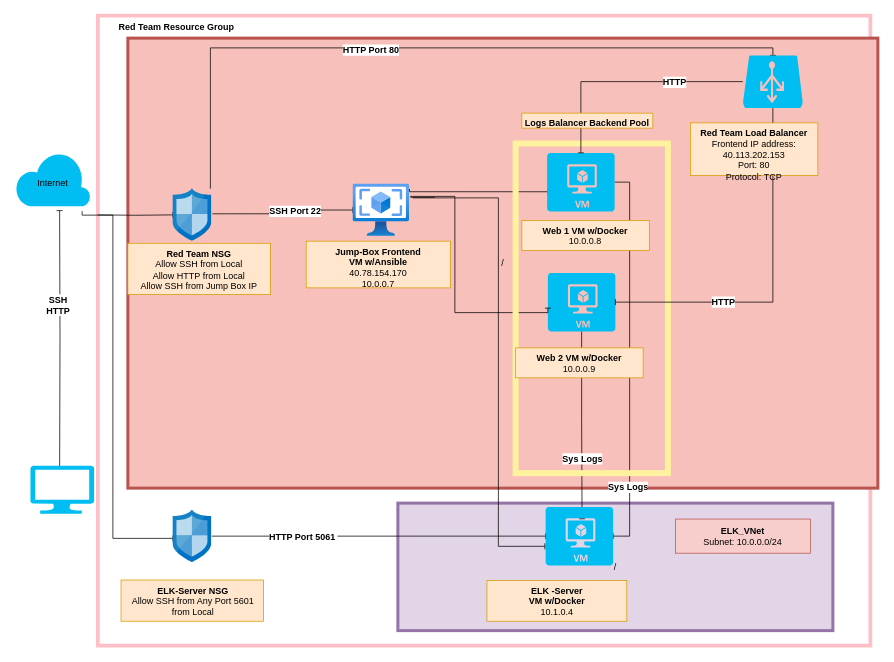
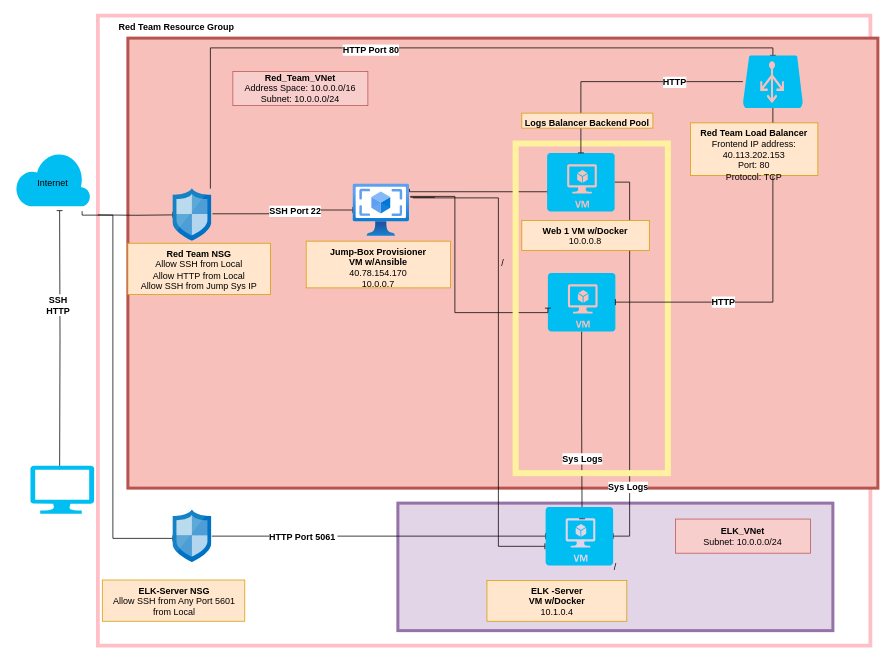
+ <mxCell id="44" value="&lt;b&gt;Red_Team_VNet&lt;/b&gt;&lt;br&gt;Address Space: 10.0.0.0/16&lt;br&gt;Subnet: 10.0.0.0/24" style="text;html=1;strokeColor=#b85450;fillColor=#f8cecc;align=center;verticalAlign=middle;whiteSpace=wrap;rounded=0;shadow=0;fontSize=12;" parent="1" vertex="1"><mxGeometry x="310" y="94.5" width="180" height="45.5" as="geometry" /></mxCell>
- <mxCell id="33" value="&lt;b&gt;Jump-Box Frontend&lt;/b&gt;&lt;br&gt;&lt;b&gt;VM w/Ansible&lt;/b&gt;&lt;br&gt;40.78.154.170&lt;br&gt;10.0.0.7" style="text;whiteSpace=wrap;html=1;fontSize=12;perimeterSpacing=0;strokeWidth=1;shadow=0;fillColor=#ffe6cc;strokeColor=#d79b00;align=center;" parent="1" vertex="1"><mxGeometry x="407.73" y="320.7" width="192.27" height="62.3" as="geometry" /></mxCell>
+ <mxCell id="33" value="&lt;b&gt;Jump-Box Provisioner&lt;/b&gt;&lt;br&gt;&lt;b&gt;VM w/Ansible&lt;/b&gt;&lt;br&gt;40.78.154.170&lt;br&gt;10.0.0.7" style="text;whiteSpace=wrap;html=1;fontSize=12;perimeterSpacing=0;strokeWidth=1;shadow=0;fillColor=#ffe6cc;strokeColor=#d79b00;align=center;" parent="1" vertex="1"><mxGeometry x="407.73" y="320.7" width="192.27" height="62.3" as="geometry" /></mxCell>
- <mxCell id="29" value="&lt;div&gt;&lt;span&gt;&lt;font face=&quot;helvetica&quot;&gt;&lt;b&gt;Red Team NSG&lt;/b&gt;&lt;br&gt;Allow SSH from Local&lt;/font&gt;&lt;/span&gt;&lt;/div&gt;&lt;div&gt;&lt;span&gt;&lt;font face=&quot;helvetica&quot;&gt;Allow HTTP from Local&lt;/font&gt;&lt;/span&gt;&lt;/div&gt;&lt;div&gt;&lt;span&gt;&lt;font face=&quot;helvetica&quot;&gt;Allow SSH from Jump Box IP&lt;/font&gt;&lt;/span&gt;&lt;/div&gt;" style="text;whiteSpace=wrap;html=1;fontSize=12;perimeterSpacing=0;strokeWidth=1;shadow=0;fillColor=#ffe6cc;strokeColor=#d79b00;align=center;" parent="1" vertex="1"><mxGeometry x="170" y="323.5" width="190" height="68.5" as="geometry" /></mxCell>
+ <mxCell id="29" value="&lt;div&gt;&lt;span&gt;&lt;font face=&quot;helvetica&quot;&gt;&lt;b&gt;Red Team NSG&lt;/b&gt;&lt;br&gt;Allow SSH from Local&lt;/font&gt;&lt;/span&gt;&lt;/div&gt;&lt;div&gt;&lt;span&gt;&lt;font face=&quot;helvetica&quot;&gt;Allow HTTP from Local&lt;/font&gt;&lt;/span&gt;&lt;/div&gt;&lt;div&gt;&lt;span&gt;&lt;font face=&quot;helvetica&quot;&gt;Allow SSH from Jump Sys IP&lt;/font&gt;&lt;/span&gt;&lt;/div&gt;" style="text;whiteSpace=wrap;html=1;fontSize=12;perimeterSpacing=0;strokeWidth=1;shadow=0;fillColor=#ffe6cc;strokeColor=#d79b00;align=center;" parent="1" vertex="1"><mxGeometry x="170" y="323.5" width="190" height="68.5" as="geometry" /></mxCell>
- <mxCell id="35" value="&lt;b&gt;Web 2 VM w/Docker&lt;/b&gt;&lt;br&gt;10.0.0.9" style="text;whiteSpace=wrap;html=1;fontSize=12;perimeterSpacing=0;strokeWidth=1;shadow=0;fillColor=#ffe6cc;strokeColor=#d79b00;align=center;" parent="1" vertex="1"><mxGeometry x="687" y="463" width="170" height="40" as="geometry" /></mxCell>
- <mxCell id="23" value="&lt;div style=&quot;text-align: center&quot;&gt;&lt;span&gt;&lt;font face=&quot;helvetica&quot;&gt;&lt;b&gt;ELK-Server NSG&lt;/b&gt;&lt;br&gt;Allow SSH from Any Port 5601 from Local&lt;/font&gt;&lt;/span&gt;&lt;/div&gt;" style="text;whiteSpace=wrap;html=1;fontSize=12;perimeterSpacing=0;strokeWidth=1;shadow=0;fillColor=#ffe6cc;strokeColor=#d79b00;" parent="1" vertex="1"><mxGeometry x="160.9" y="772.5" width="190" height="55" as="geometry" /></mxCell>
+ <mxCell id="23" value="&lt;div style=&quot;text-align: center&quot;&gt;&lt;span&gt;&lt;font face=&quot;helvetica&quot;&gt;&lt;b&gt;ELK-Server NSG&lt;/b&gt;&lt;br&gt;Allow SSH from Any Port 5601 from Local&lt;/font&gt;&lt;/span&gt;&lt;/div&gt;" style="text;whiteSpace=wrap;html=1;fontSize=12;perimeterSpacing=0;strokeWidth=1;shadow=0;fillColor=#ffe6cc;strokeColor=#d79b00;" parent="1" vertex="1"><mxGeometry x="135.9" y="772.5" width="190" height="55" as="geometry" /></mxCell>
